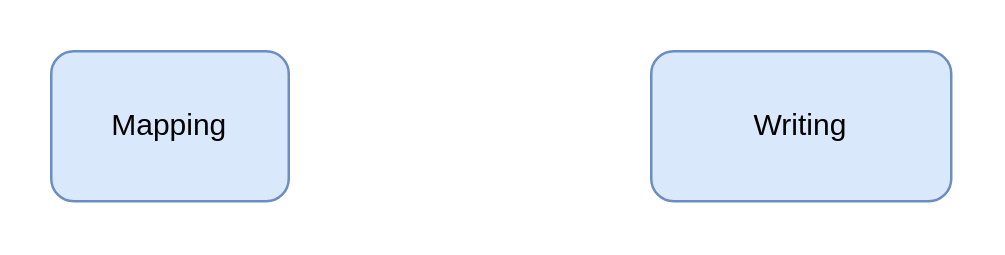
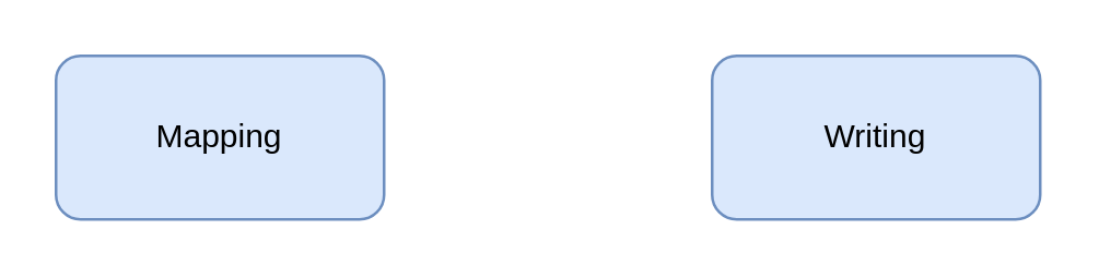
- <mxCell id="2" value="Mapping" style="rounded=1;whiteSpace=wrap;html=1;fillColor=#dae8fc;strokeColor=#6c8ebf;" vertex="1" parent="1"><mxGeometry x="20" y="20" width="95" height="60" as="geometry" /></mxCell>
+ <mxCell id="2" value="Mapping" style="rounded=1;whiteSpace=wrap;html=1;fillColor=#dae8fc;strokeColor=#6c8ebf;" vertex="1" parent="1"><mxGeometry x="20" y="20" width="120" height="60" as="geometry" /></mxCell>
